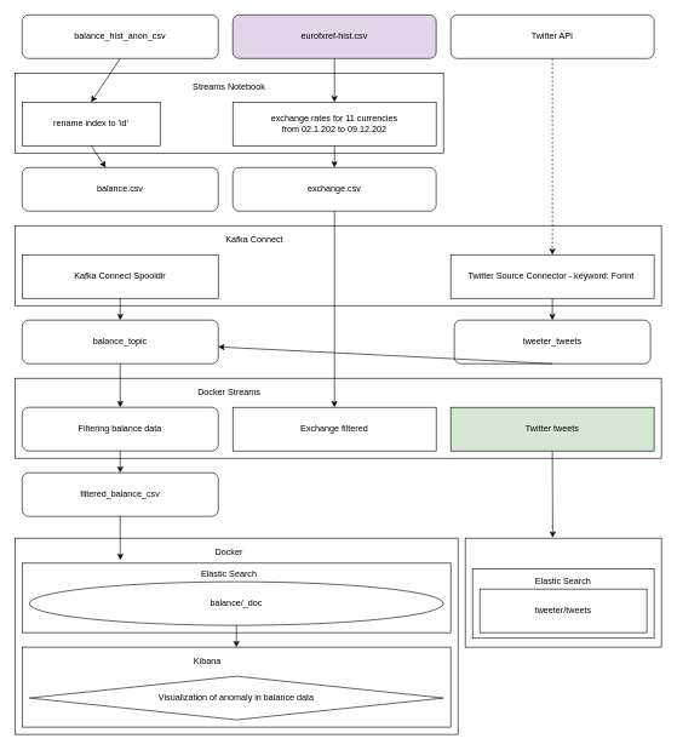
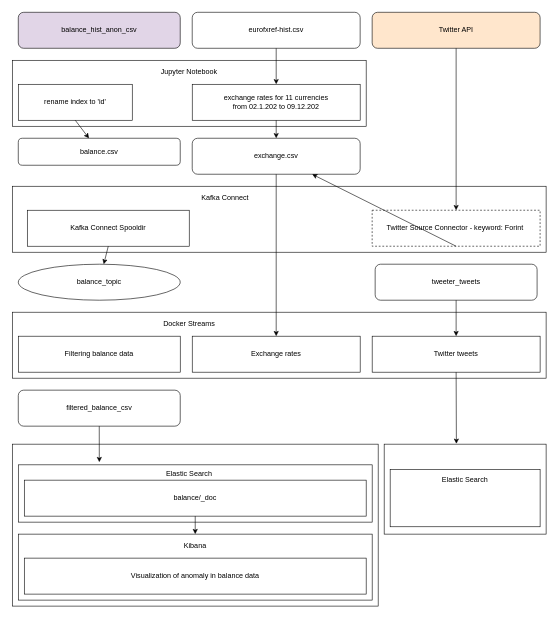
- <mxCell id="26" value="balance_hist_anon_csv" style="rounded=1;whiteSpace=wrap;html=1;" parent="1" vertex="1"><mxGeometry x="30" y="20" width="270" height="60" as="geometry" /></mxCell>
+ <mxCell id="26" value="balance_hist_anon_csv" style="rounded=1;whiteSpace=wrap;html=1;fillColor=#e1d5e7;" parent="1" vertex="1"><mxGeometry x="30" y="20" width="270" height="60" as="geometry" /></mxCell>
- <mxCell id="27" value="eurofxref-hist.csv" style="rounded=1;whiteSpace=wrap;html=1;fillColor=#e1d5e7;" parent="1" vertex="1"><mxGeometry x="320" y="20" width="280" height="60" as="geometry" /></mxCell>
+ <mxCell id="27" value="eurofxref-hist.csv" style="rounded=1;whiteSpace=wrap;html=1;" parent="1" vertex="1"><mxGeometry x="320" y="20" width="280" height="60" as="geometry" /></mxCell>
- <mxCell id="37" value="Twitter API" style="rounded=1;whiteSpace=wrap;html=1;" vertex="1" parent="1"><mxGeometry x="620" y="20" width="280" height="60" as="geometry" /></mxCell>
+ <mxCell id="37" value="Twitter API" style="rounded=1;whiteSpace=wrap;html=1;fillColor=#ffe6cc;" vertex="1" parent="1"><mxGeometry x="620" y="20" width="280" height="60" as="geometry" /></mxCell>
- <mxCell id="31" value="" style="endArrow=classic;html=1;exitX=0.5;exitY=1;exitDx=0;exitDy=0;entryX=0.5;entryY=0;entryDx=0;entryDy=0;" parent="1" source="26" target="28" edge="1"><mxGeometry width="50" height="50" relative="1" as="geometry"><mxPoint x="530" y="350" as="sourcePoint" /><mxPoint x="580" y="300" as="targetPoint" /></mxGeometry></mxCell>
- <mxCell id="25" value="Streams Notebook" style="text;html=1;strokeColor=none;fillColor=none;align=center;verticalAlign=middle;whiteSpace=wrap;rounded=0;" parent="1" vertex="1"><mxGeometry x="250" y="110" width="130" height="20" as="geometry" /></mxCell>
+ <mxCell id="25" value="Jupyter Notebook" style="text;html=1;strokeColor=none;fillColor=none;align=center;verticalAlign=middle;whiteSpace=wrap;rounded=0;" parent="1" vertex="1"><mxGeometry x="250" y="110" width="130" height="20" as="geometry" /></mxCell>
- <mxCell id="39" value="" style="endArrow=classic;html=1;exitX=0.5;exitY=1;exitDx=0;exitDy=0;dashed=1;" edge="1" parent="1" source="37" target="38"><mxGeometry width="50" height="50" relative="1" as="geometry"><mxPoint x="920" y="220" as="sourcePoint" /><mxPoint x="970" y="170" as="targetPoint" /></mxGeometry></mxCell>
+ <mxCell id="39" value="" style="endArrow=classic;html=1;exitX=0.5;exitY=1;exitDx=0;exitDy=0;" edge="1" parent="1" source="37" target="38"><mxGeometry width="50" height="50" relative="1" as="geometry"><mxPoint x="920" y="220" as="sourcePoint" /><mxPoint x="970" y="170" as="targetPoint" /></mxGeometry></mxCell>
- <mxCell id="3" value="balance.csv" style="rounded=1;whiteSpace=wrap;html=1;" parent="1" vertex="1"><mxGeometry x="30" y="230" width="270" height="60" as="geometry" /></mxCell>
+ <mxCell id="3" value="balance.csv" style="rounded=1;whiteSpace=wrap;html=1;" parent="1" vertex="1"><mxGeometry x="30" y="230" width="270" height="45" as="geometry" /></mxCell>
- <mxCell id="7" value="Kafka Connect" style="text;html=1;strokeColor=none;fillColor=none;align=center;verticalAlign=middle;whiteSpace=wrap;rounded=0;" parent="1" vertex="1"><mxGeometry x="285" y="320" width="130" height="20" as="geometry" /></mxCell>
+ <mxCell id="7" value="Kafka Connect" style="text;html=1;strokeColor=none;fillColor=none;align=center;verticalAlign=middle;whiteSpace=wrap;rounded=0;" parent="1" vertex="1"><mxGeometry x="310" y="320" width="130" height="20" as="geometry" /></mxCell>
- <mxCell id="6" value="Kafka Connect Spooldir" style="rounded=0;whiteSpace=wrap;html=1;" parent="1" vertex="1"><mxGeometry x="30" y="350" width="270" height="60" as="geometry" /></mxCell>
+ <mxCell id="6" value="Kafka Connect Spooldir" style="rounded=0;whiteSpace=wrap;html=1;" parent="1" vertex="1"><mxGeometry x="45" y="350" width="270" height="60" as="geometry" /></mxCell>
- <mxCell id="38" value="Twitter Source Connector - keyword: Forint&amp;nbsp;" style="rounded=0;whiteSpace=wrap;html=1;" vertex="1" parent="1"><mxGeometry x="620" y="350" width="280" height="60" as="geometry" /></mxCell>
+ <mxCell id="38" value="Twitter Source Connector - keyword: Forint&amp;nbsp;" style="rounded=0;whiteSpace=wrap;html=1;dashed=1;" vertex="1" parent="1"><mxGeometry x="620" y="350" width="280" height="60" as="geometry" /></mxCell>
- <mxCell id="42" value="" style="endArrow=classic;html=1;exitX=0.5;exitY=1;exitDx=0;exitDy=0;entryX=0.5;entryY=0;entryDx=0;entryDy=0;" edge="1" parent="1" source="38" target="41"><mxGeometry width="50" height="50" relative="1" as="geometry"><mxPoint x="790" y="670" as="sourcePoint" /><mxPoint x="840" y="620" as="targetPoint" /></mxGeometry></mxCell>
+ <mxCell id="42" value="" style="endArrow=classic;html=1;exitX=0.5;exitY=1;exitDx=0;exitDy=0;" edge="1" parent="1" source="38" target="4"><mxGeometry width="50" height="50" relative="1" as="geometry"><mxPoint x="790" y="670" as="sourcePoint" /><mxPoint x="840" y="620" as="targetPoint" /></mxGeometry></mxCell>
- <mxCell id="8" value="balance_topic" style="rounded=1;whiteSpace=wrap;html=1;" parent="1" vertex="1"><mxGeometry x="30" y="440" width="270" height="60" as="geometry" /></mxCell>
+ <mxCell id="8" value="balance_topic" style="ellipse;whiteSpace=wrap;html=1;" parent="1" vertex="1"><mxGeometry x="30" y="440" width="270" height="60" as="geometry" /></mxCell>
- <mxCell id="43" value="" style="endArrow=classic;html=1;exitX=0.5;exitY=1;exitDx=0;exitDy=0;" edge="1" parent="1" source="41" target="8"><mxGeometry width="50" height="50" relative="1" as="geometry"><mxPoint x="660" y="690" as="sourcePoint" /><mxPoint x="710" y="640" as="targetPoint" /></mxGeometry></mxCell>
+ <mxCell id="43" value="" style="endArrow=classic;html=1;exitX=0.5;exitY=1;exitDx=0;exitDy=0;" edge="1" parent="1" source="41" target="40"><mxGeometry width="50" height="50" relative="1" as="geometry"><mxPoint x="660" y="690" as="sourcePoint" /><mxPoint x="710" y="640" as="targetPoint" /></mxGeometry></mxCell>
- <mxCell id="13" value="" style="endArrow=classic;html=1;exitX=0.5;exitY=1;exitDx=0;exitDy=0;entryX=0.5;entryY=0;entryDx=0;entryDy=0;" parent="1" source="8" target="10" edge="1"><mxGeometry width="50" height="50" relative="1" as="geometry"><mxPoint x="70" y="670" as="sourcePoint" /><mxPoint x="120" y="620" as="targetPoint" /></mxGeometry></mxCell>
- <mxCell id="10" value="Filtering balance data" style="whiteSpace=wrap;html=1;rounded=1;" parent="1" vertex="1"><mxGeometry x="30" y="560" width="270" height="60" as="geometry" /></mxCell>
+ <mxCell id="10" value="Filtering balance data" style="rounded=0;whiteSpace=wrap;html=1;" parent="1" vertex="1"><mxGeometry x="30" y="560" width="270" height="60" as="geometry" /></mxCell>
- <mxCell id="12" value="Exchange filtered" style="rounded=0;whiteSpace=wrap;html=1;" parent="1" vertex="1"><mxGeometry x="320" y="560" width="280" height="60" as="geometry" /></mxCell>
+ <mxCell id="12" value="Exchange rates" style="rounded=0;whiteSpace=wrap;html=1;" parent="1" vertex="1"><mxGeometry x="320" y="560" width="280" height="60" as="geometry" /></mxCell>
- <mxCell id="40" value="Twitter tweets" style="rounded=0;whiteSpace=wrap;html=1;fillColor=#d5e8d4;" vertex="1" parent="1"><mxGeometry x="620" y="560" width="280" height="60" as="geometry" /></mxCell>
+ <mxCell id="40" value="Twitter tweets" style="rounded=0;whiteSpace=wrap;html=1;" vertex="1" parent="1"><mxGeometry x="620" y="560" width="280" height="60" as="geometry" /></mxCell>
- <mxCell id="19" value="" style="endArrow=classic;html=1;exitX=0.5;exitY=1;exitDx=0;exitDy=0;" parent="1" source="10" target="15" edge="1"><mxGeometry width="50" height="50" relative="1" as="geometry"><mxPoint x="220" y="800" as="sourcePoint" /><mxPoint x="270" y="750" as="targetPoint" /></mxGeometry></mxCell>
- <mxCell id="36" value="Docker" style="text;html=1;strokeColor=none;fillColor=none;align=center;verticalAlign=middle;whiteSpace=wrap;rounded=0;" vertex="1" parent="1"><mxGeometry x="250" y="750" width="130" height="20" as="geometry" /></mxCell>
- <mxCell id="20" value="balance/_doc" style="ellipse;whiteSpace=wrap;html=1;" parent="1" vertex="1"><mxGeometry x="40" y="800" width="570" height="60" as="geometry" /></mxCell>
+ <mxCell id="20" value="balance/_doc" style="rounded=0;whiteSpace=wrap;html=1;" parent="1" vertex="1"><mxGeometry x="40" y="800" width="570" height="60" as="geometry" /></mxCell>
- <mxCell id="47" value="tweeter/tweets" style="rounded=0;whiteSpace=wrap;html=1;" vertex="1" parent="1"><mxGeometry x="660" y="810" width="230" height="60" as="geometry" /></mxCell>
- <mxCell id="22" value="Kibana" style="text;html=1;strokeColor=none;fillColor=none;align=center;verticalAlign=middle;whiteSpace=wrap;rounded=0;" parent="1" vertex="1"><mxGeometry x="220" y="900" width="130" height="20" as="geometry" /></mxCell>
+ <mxCell id="22" value="Kibana" style="text;html=1;strokeColor=none;fillColor=none;align=center;verticalAlign=middle;whiteSpace=wrap;rounded=0;" parent="1" vertex="1"><mxGeometry x="260" y="900" width="130" height="20" as="geometry" /></mxCell>
- <mxCell id="23" value="&lt;span&gt;Visualization of anomaly in balance data&lt;/span&gt;" style="rhombus;whiteSpace=wrap;html=1;" parent="1" vertex="1"><mxGeometry x="40" y="930" width="570" height="60" as="geometry" /></mxCell>
+ <mxCell id="23" value="&lt;span&gt;Visualization of anomaly in balance data&lt;/span&gt;" style="rounded=0;whiteSpace=wrap;html=1;" parent="1" vertex="1"><mxGeometry x="40" y="930" width="570" height="60" as="geometry" /></mxCell>
